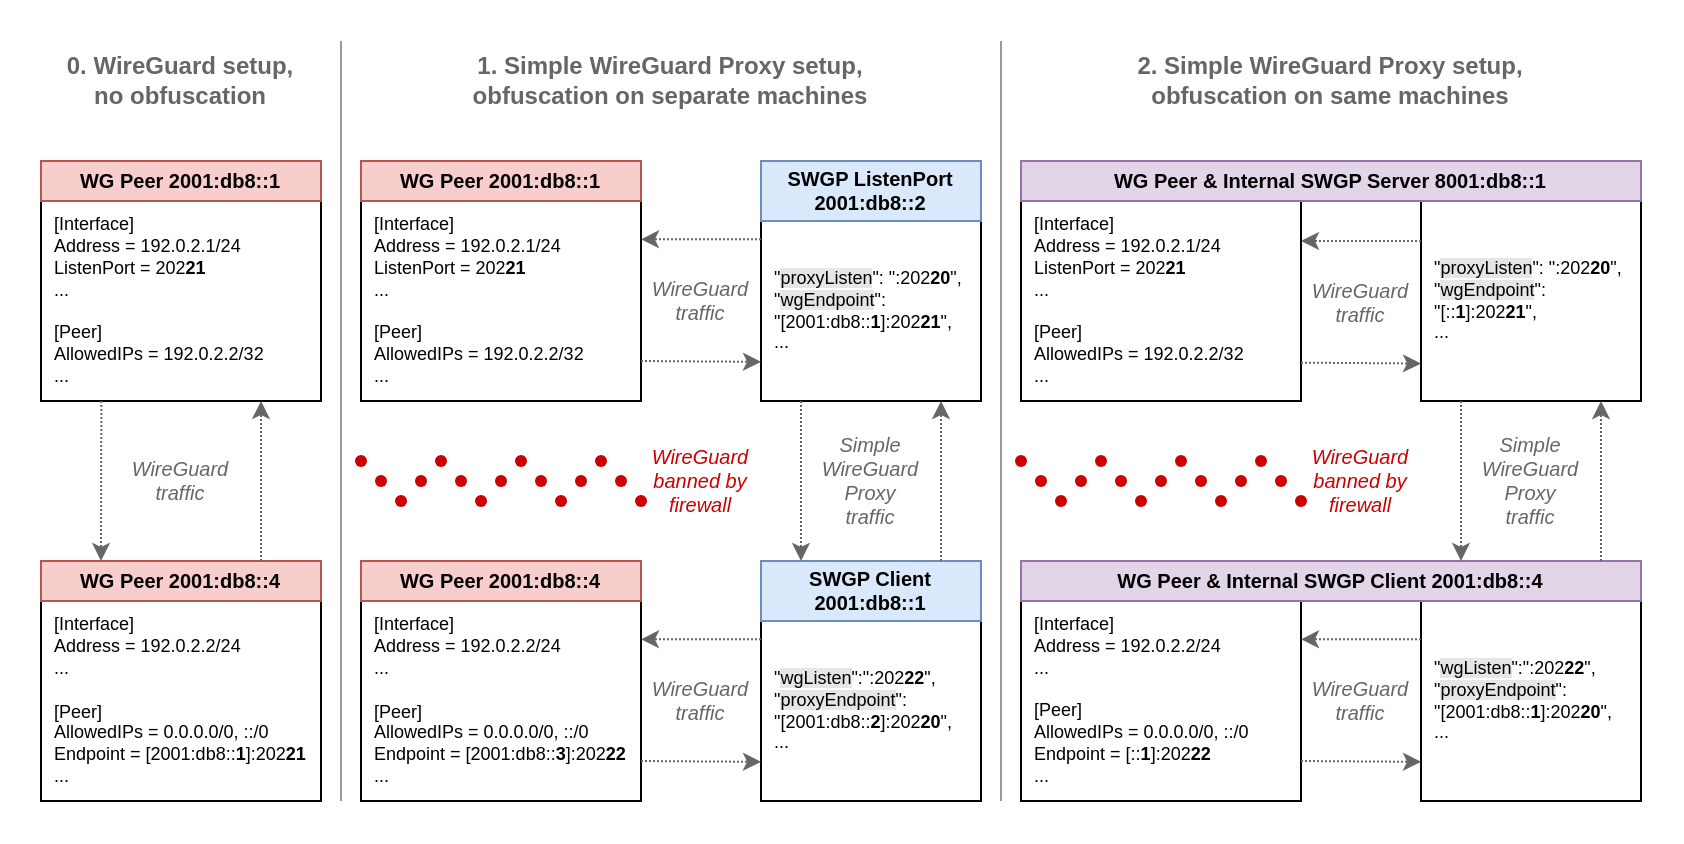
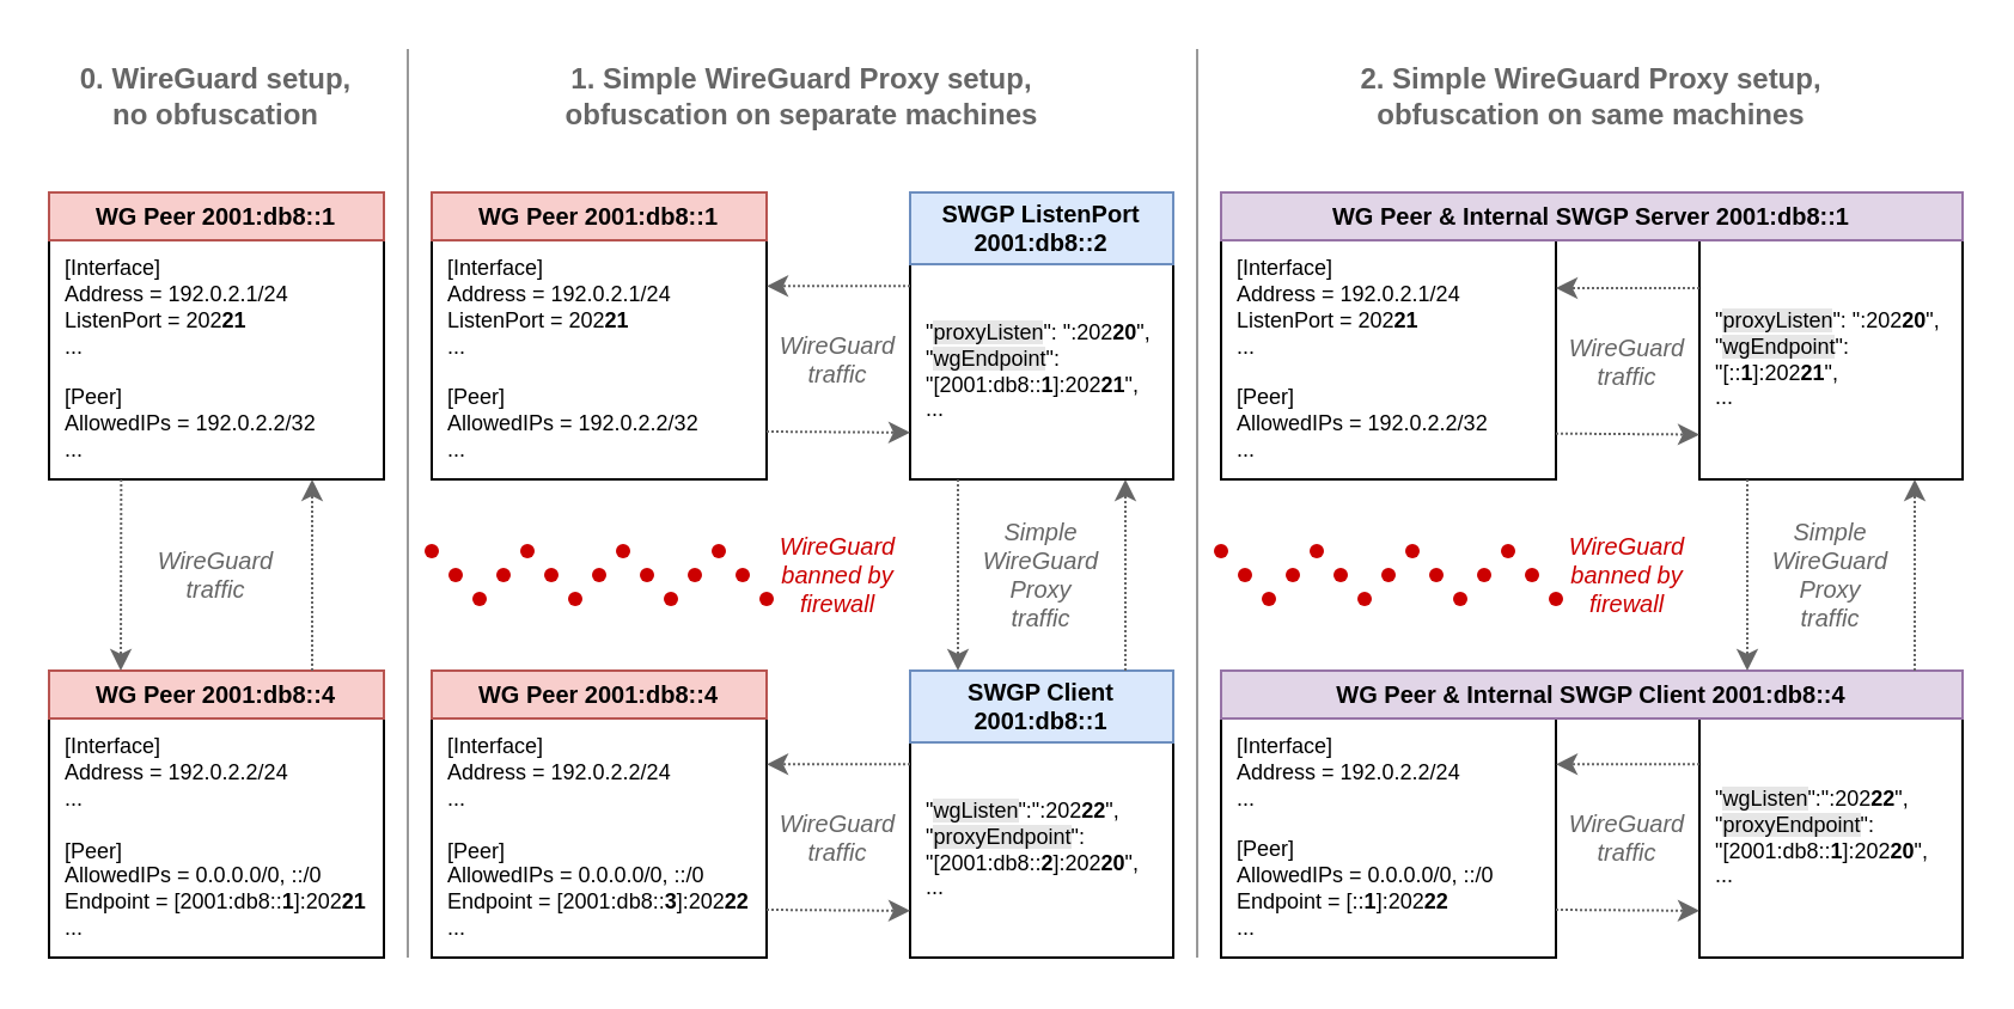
- <mxCell id="56" value="WG Peer &amp;amp; Internal SWGP Server 8001:db8::1" style="text;html=1;strokeColor=#9673a6;fillColor=#e1d5e7;align=center;verticalAlign=middle;whiteSpace=wrap;rounded=0;fontStyle=1;fontSize=10;" vertex="1" parent="1"><mxGeometry x="510" y="80" width="310" height="20" as="geometry" /></mxCell>
+ <mxCell id="56" value="WG Peer &amp;amp; Internal SWGP Server 2001:db8::1" style="text;html=1;strokeColor=#9673a6;fillColor=#e1d5e7;align=center;verticalAlign=middle;whiteSpace=wrap;rounded=0;fontStyle=1;fontSize=10;" vertex="1" parent="1"><mxGeometry x="510" y="80" width="310" height="20" as="geometry" /></mxCell>
